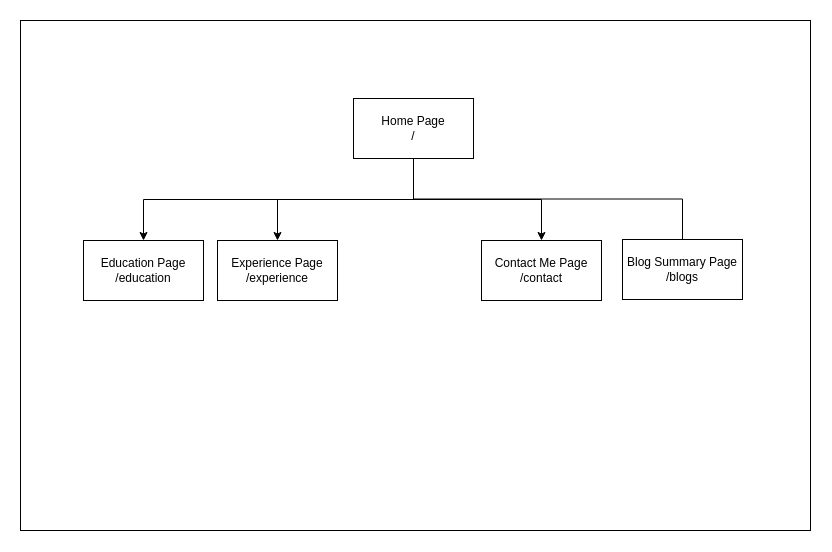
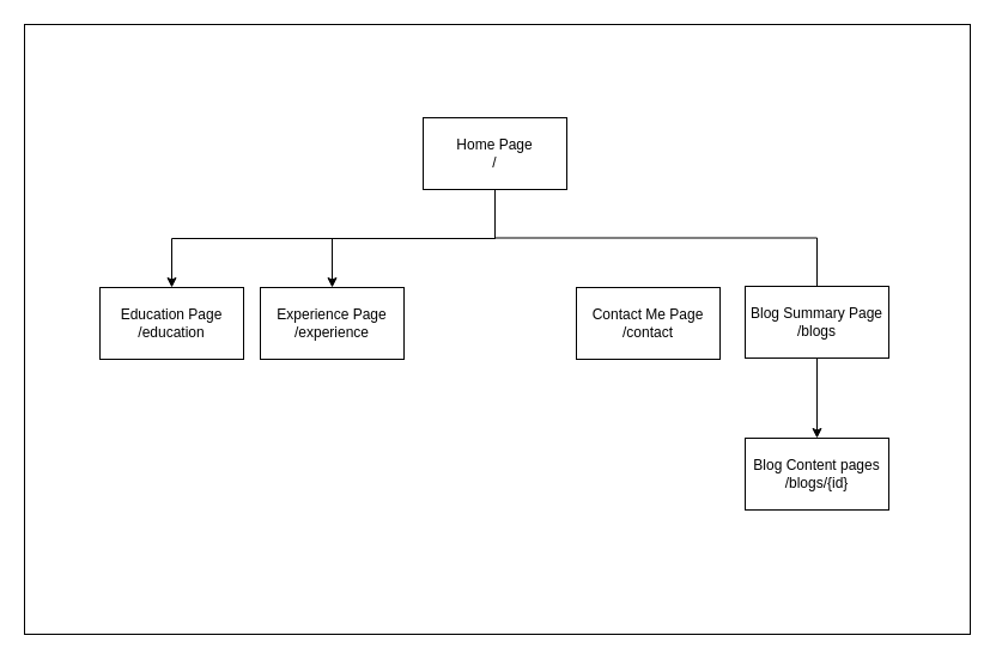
- <mxCell id="6" style="edgeStyle=orthogonalEdgeStyle;rounded=0;orthogonalLoop=1;jettySize=auto;html=1;exitX=0.5;exitY=1;exitDx=0;exitDy=0;entryX=0.5;entryY=0;entryDx=0;entryDy=0;" edge="1" parent="1" source="7" target="10"><mxGeometry relative="1" as="geometry" /></mxCell>
+ <mxCell id="11" style="edgeStyle=orthogonalEdgeStyle;rounded=0;orthogonalLoop=1;jettySize=auto;html=1;exitX=0.5;exitY=1;exitDx=0;exitDy=0;entryX=0.5;entryY=0;entryDx=0;entryDy=0;" edge="1" parent="1" source="12" target="13"><mxGeometry relative="1" as="geometry"><mxPoint x="667" y="299" as="sourcePoint" /><mxPoint x="670" y="350" as="targetPoint" /></mxGeometry></mxCell>
+ <mxCell id="13" value="Blog Content pages&lt;br&gt;/blogs/{id}" style="rounded=0;whiteSpace=wrap;html=1;" vertex="1" parent="1"><mxGeometry x="622" y="366" width="120" height="60" as="geometry" /></mxCell>
